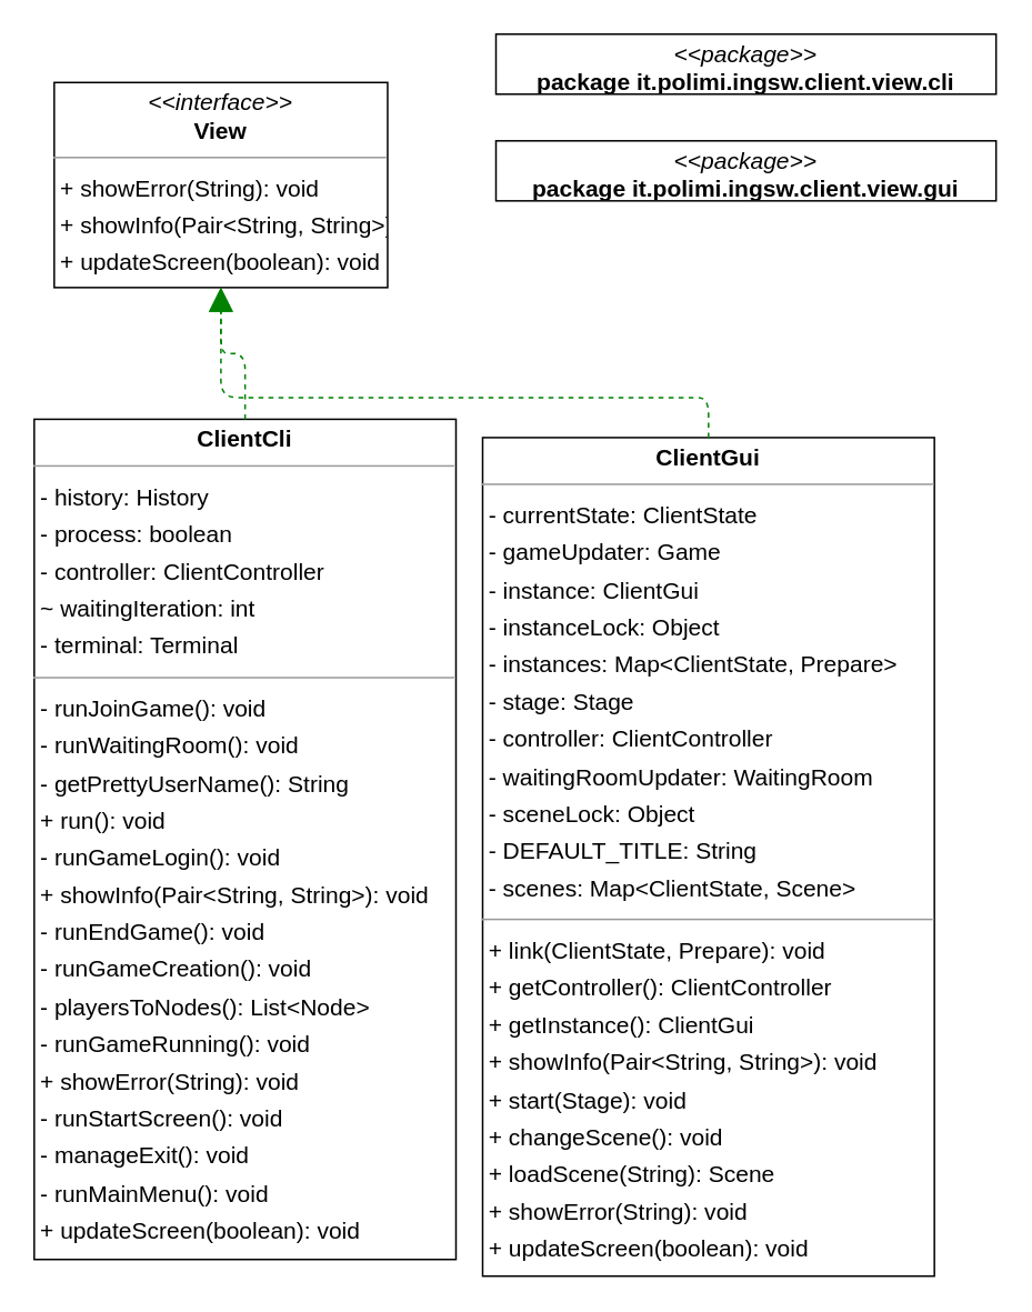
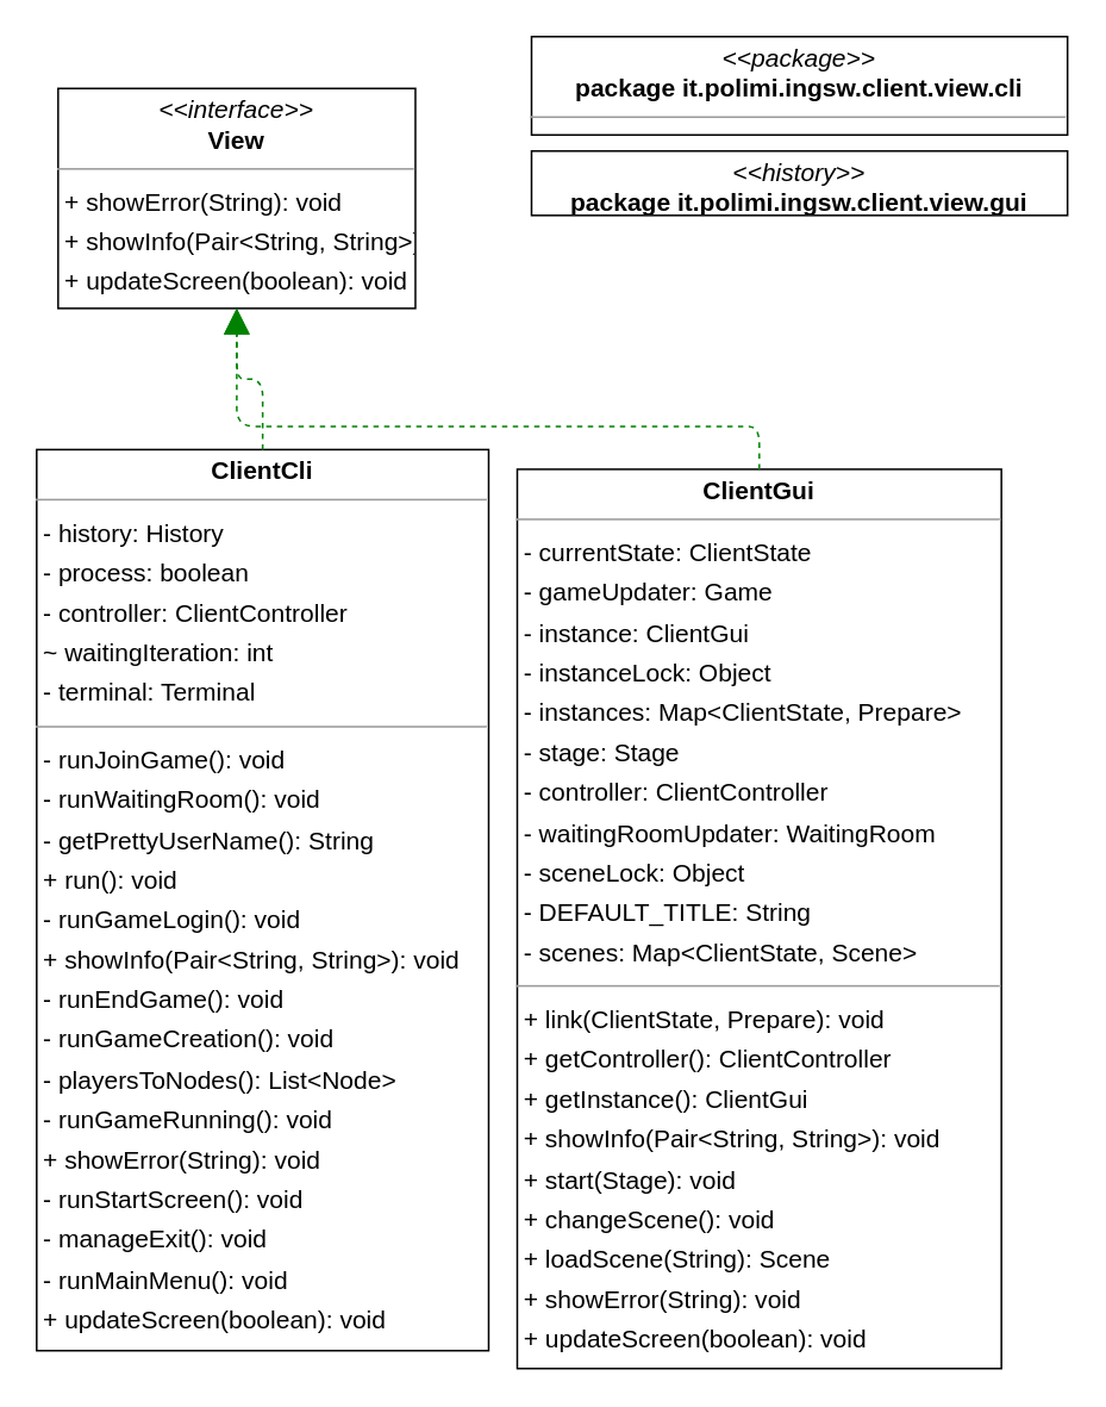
- <mxCell id="5" value="&lt;p style=&quot;margin:0px;margin-top:4px;text-align:center;&quot;&gt;&lt;i&gt;&amp;lt;&amp;lt;package&amp;gt;&amp;gt;&lt;/i&gt;&lt;br/&gt;&lt;b&gt;package  it.polimi.ingsw.client.view.cli&lt;/b&gt;&lt;/p&gt;&lt;hr size=&quot;1&quot;/&gt;" style="verticalAlign=top;align=left;overflow=fill;fontSize=14;fontFamily=Helvetica;html=1;rounded=0;shadow=0;comic=0;labelBackgroundColor=none;strokeWidth=1;" parent="1" vertex="1"><mxGeometry x="297" y="20" width="300" height="36" as="geometry" /></mxCell>
+ <mxCell id="5" value="&lt;p style=&quot;margin:0px;margin-top:4px;text-align:center;&quot;&gt;&lt;i&gt;&amp;lt;&amp;lt;package&amp;gt;&amp;gt;&lt;/i&gt;&lt;br/&gt;&lt;b&gt;package  it.polimi.ingsw.client.view.cli&lt;/b&gt;&lt;/p&gt;&lt;hr size=&quot;1&quot;/&gt;" style="verticalAlign=top;align=left;overflow=fill;fontSize=14;fontFamily=Helvetica;html=1;rounded=0;shadow=0;comic=0;labelBackgroundColor=none;strokeWidth=1;" parent="1" vertex="1"><mxGeometry x="297" y="20" width="300" height="55" as="geometry" /></mxCell>
- <mxCell id="6" value="&lt;p style=&quot;margin:0px;margin-top:4px;text-align:center;&quot;&gt;&lt;i&gt;&amp;lt;&amp;lt;package&amp;gt;&amp;gt;&lt;/i&gt;&lt;br/&gt;&lt;b&gt;package  it.polimi.ingsw.client.view.gui&lt;/b&gt;&lt;/p&gt;&lt;hr size=&quot;1&quot;/&gt;" style="verticalAlign=top;align=left;overflow=fill;fontSize=14;fontFamily=Helvetica;html=1;rounded=0;shadow=0;comic=0;labelBackgroundColor=none;strokeWidth=1;" parent="1" vertex="1"><mxGeometry x="297" y="84" width="300" height="36" as="geometry" /></mxCell>
+ <mxCell id="6" value="&lt;p style=&quot;margin:0px;margin-top:4px;text-align:center;&quot;&gt;&lt;i&gt;&amp;lt;&amp;lt;history&amp;gt;&amp;gt;&lt;/i&gt;&lt;br/&gt;&lt;b&gt;package  it.polimi.ingsw.client.view.gui&lt;/b&gt;&lt;/p&gt;&lt;hr size=&quot;1&quot;/&gt;" style="verticalAlign=top;align=left;overflow=fill;fontSize=14;fontFamily=Helvetica;html=1;rounded=0;shadow=0;comic=0;labelBackgroundColor=none;strokeWidth=1;" parent="1" vertex="1"><mxGeometry x="297" y="84" width="300" height="36" as="geometry" /></mxCell>
